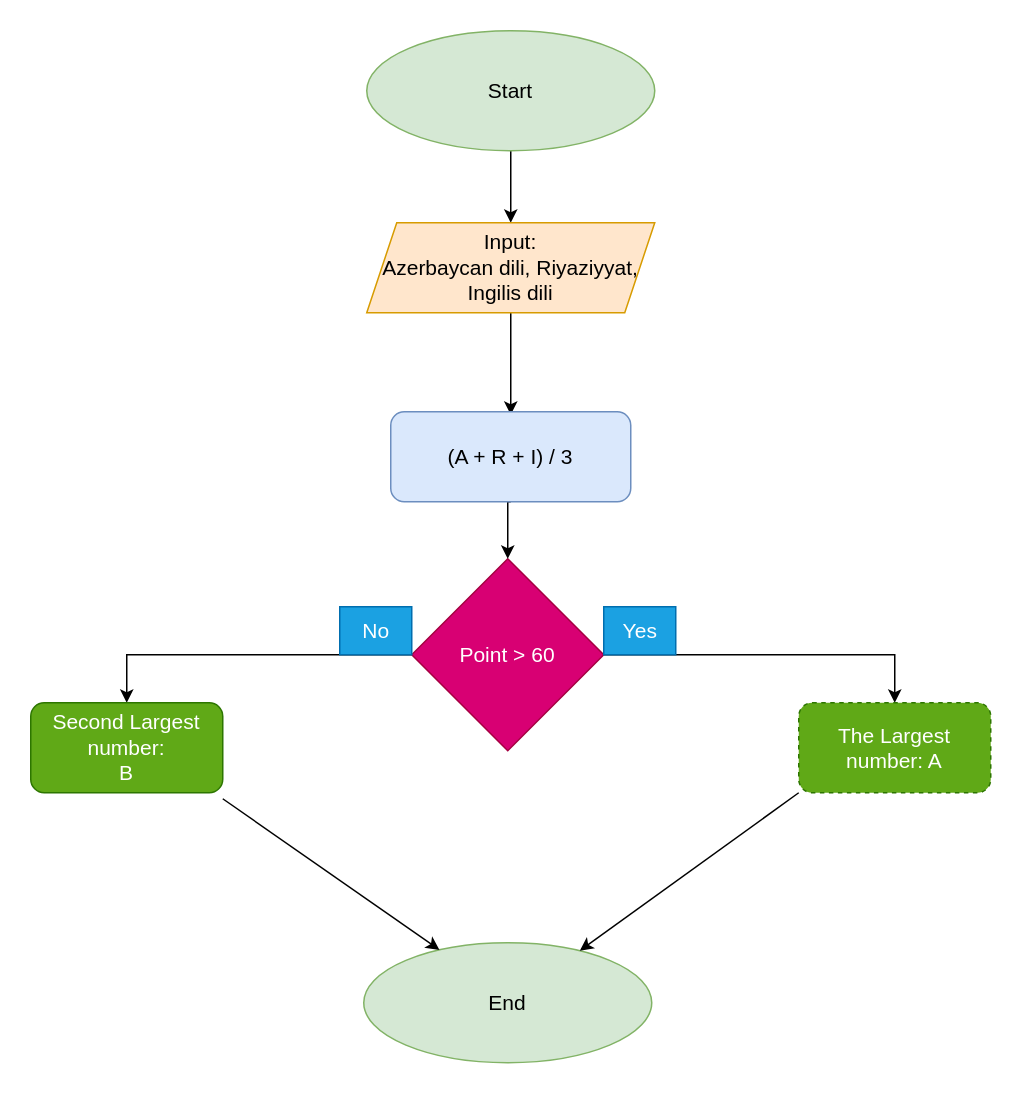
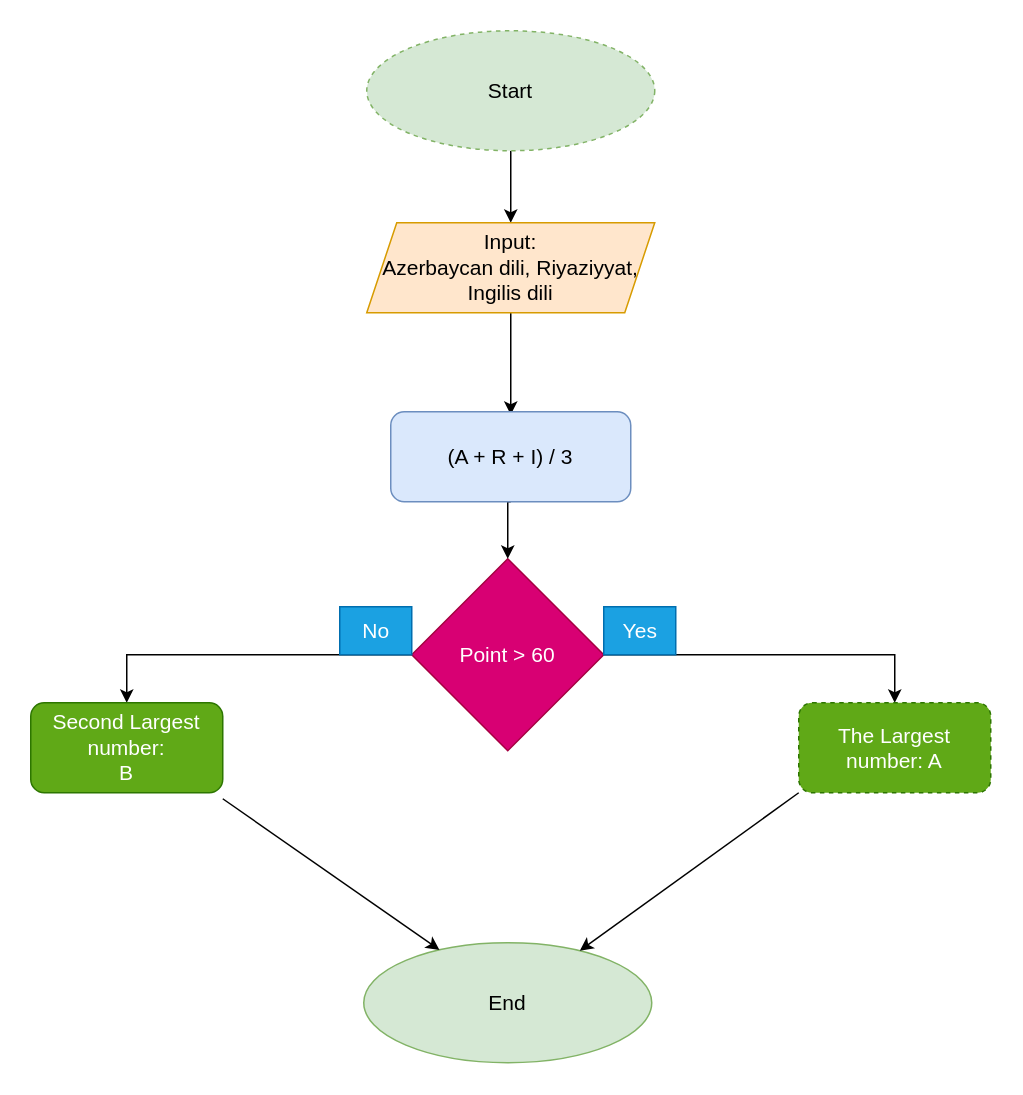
- <mxCell id="3" value="Start" style="ellipse;whiteSpace=wrap;html=1;fontSize=14;fillColor=#d5e8d4;strokeColor=#82b366;" vertex="1" parent="1"><mxGeometry x="244" width="192" height="80" as="geometry" y="20" /></mxCell>
+ <mxCell id="3" value="Start" style="ellipse;whiteSpace=wrap;html=1;fontSize=14;fillColor=#d5e8d4;strokeColor=#82b366;dashed=1;" vertex="1" parent="1"><mxGeometry x="244" width="192" height="80" as="geometry" y="20" /></mxCell>
